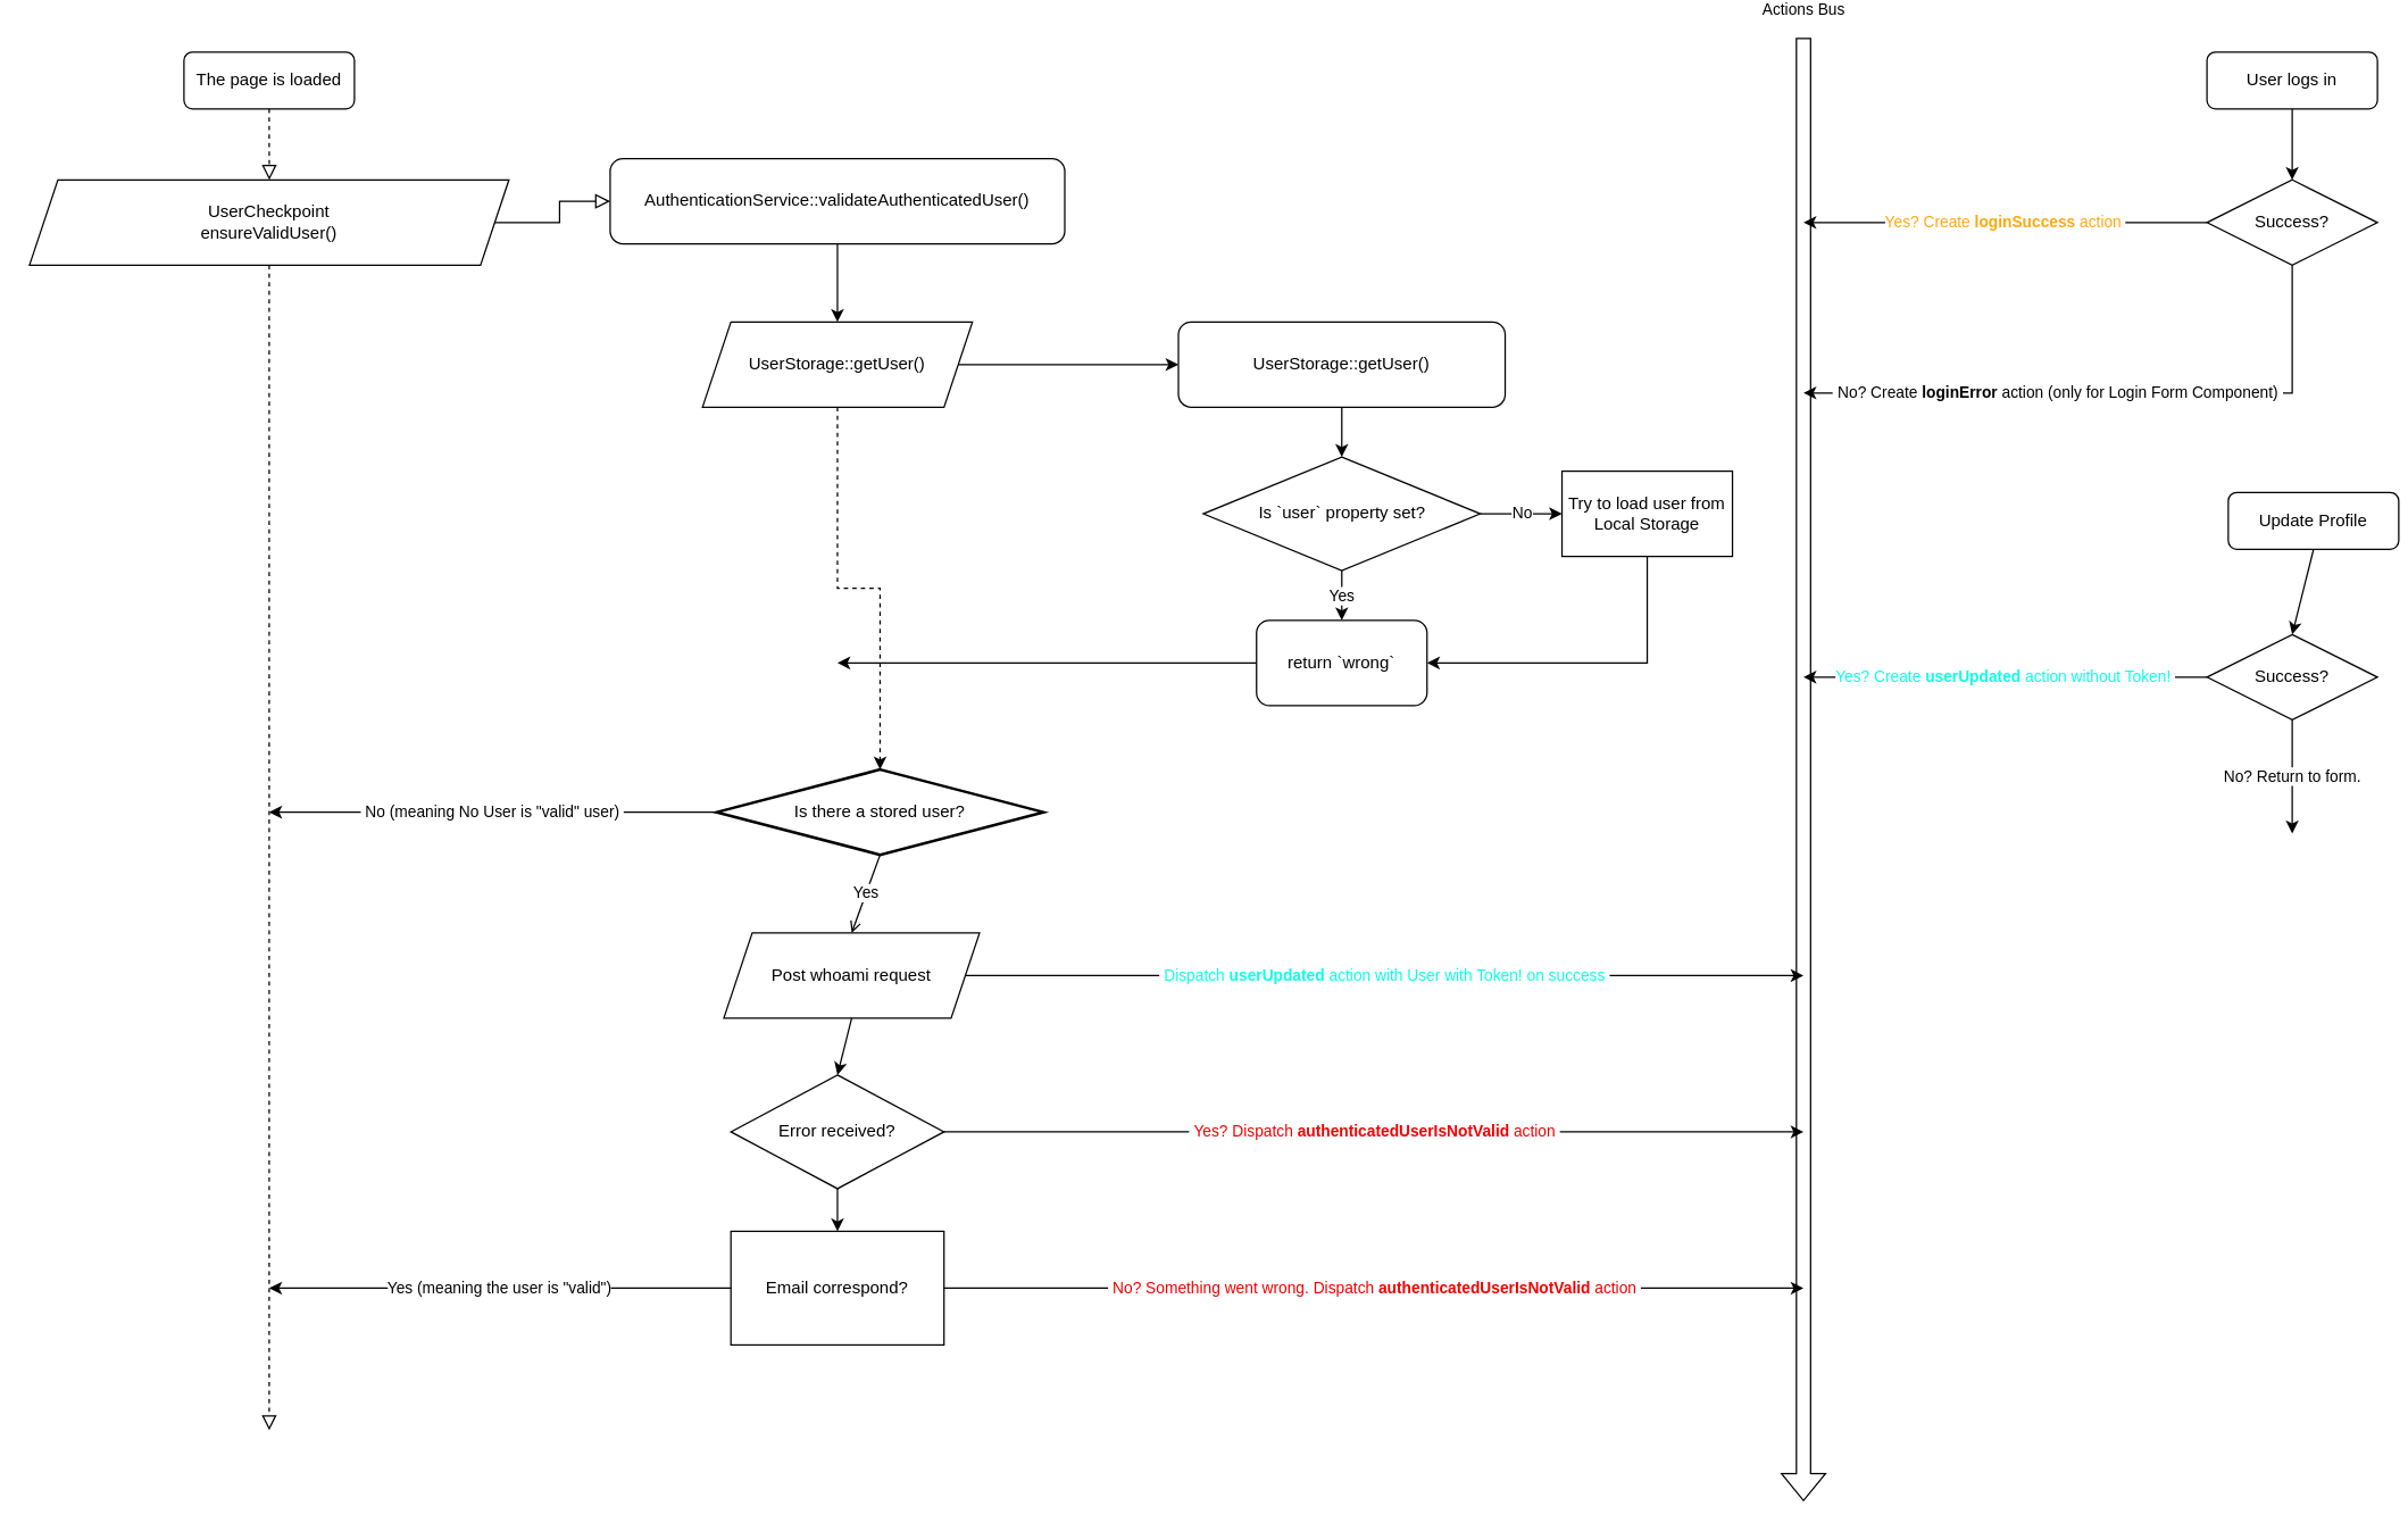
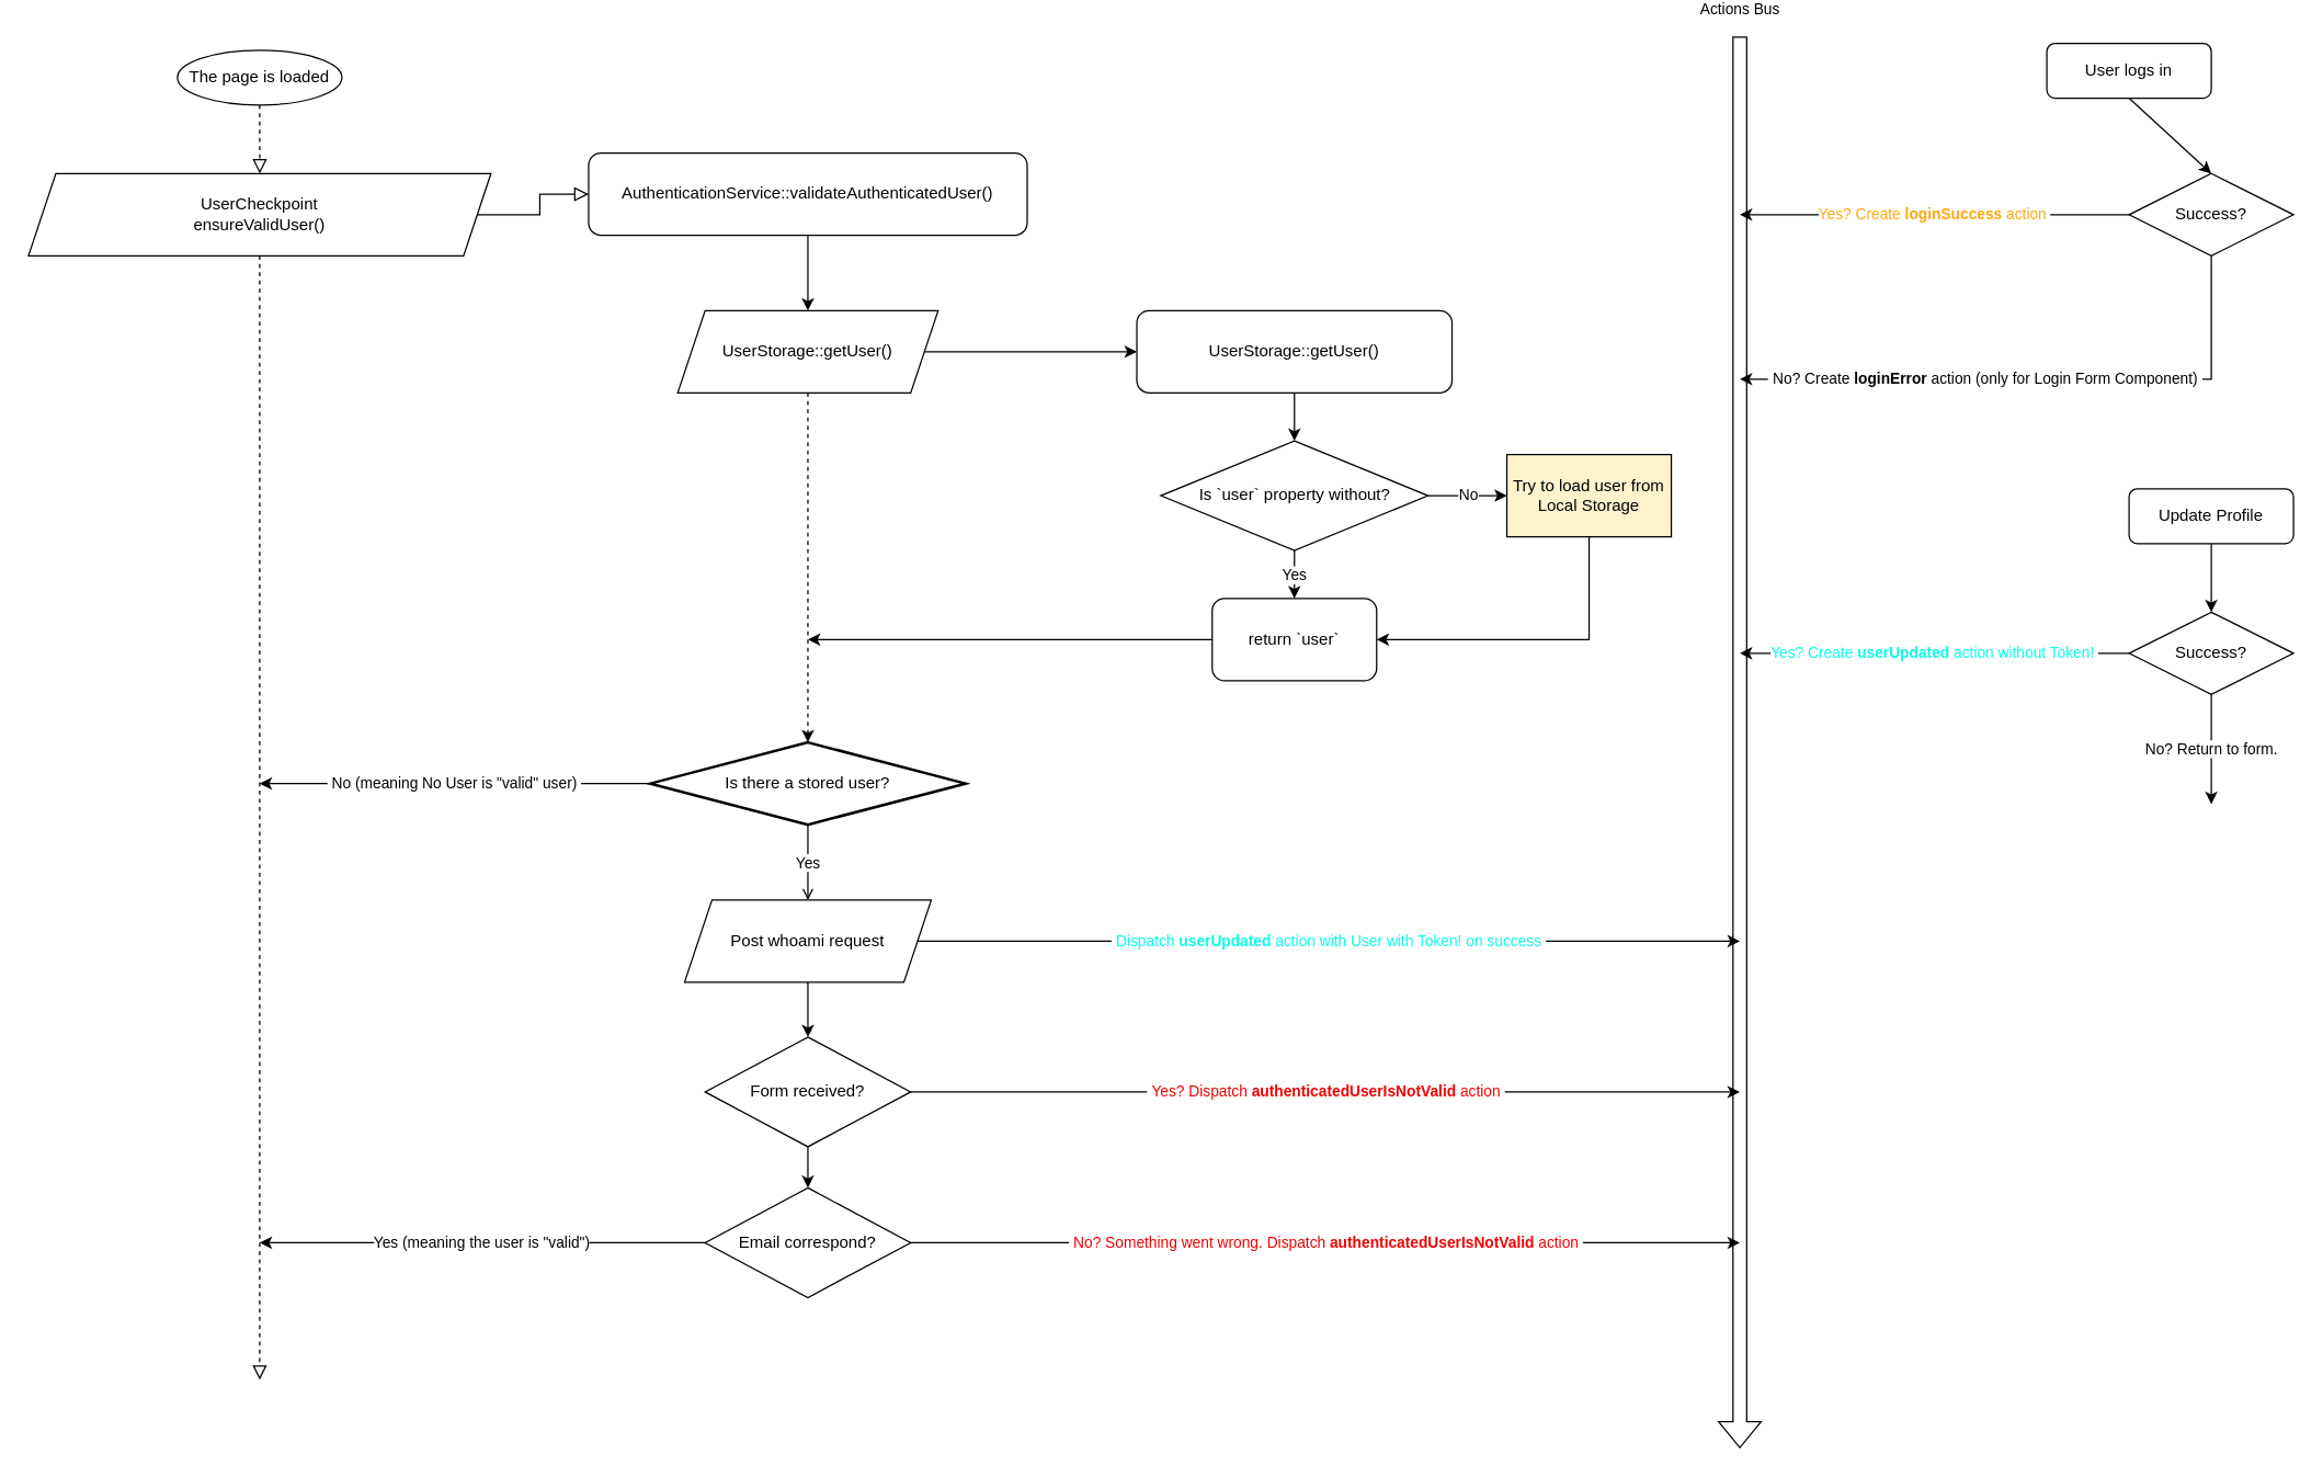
- <mxCell id="3" value="The page is loaded" style="rounded=1;whiteSpace=wrap;html=1;fontSize=12;glass=0;strokeWidth=1;shadow=0;" parent="1" vertex="1"><mxGeometry x="129" y="30" width="120" height="40" as="geometry" /></mxCell>
+ <mxCell id="3" value="The page is loaded" style="ellipse;whiteSpace=wrap;html=1;fontSize=12;glass=0;strokeWidth=1;shadow=0;" parent="1" vertex="1"><mxGeometry x="129" y="30" width="120" height="40" as="geometry" /></mxCell>
- <mxCell id="33" value="User logs in" style="rounded=1;whiteSpace=wrap;html=1;" vertex="1" parent="1"><mxGeometry x="1553" y="30" width="120" height="40" as="geometry" /></mxCell>
+ <mxCell id="33" value="User logs in" style="rounded=1;whiteSpace=wrap;html=1;" vertex="1" parent="1"><mxGeometry x="1493" y="25" width="120" height="40" as="geometry" /></mxCell>
- <mxCell id="14" value="Is `user` property set?" style="rhombus;whiteSpace=wrap;html=1;" vertex="1" parent="1"><mxGeometry x="846.5" y="315" width="195" height="80" as="geometry" /></mxCell>
+ <mxCell id="14" value="Is `user` property without?" style="rhombus;whiteSpace=wrap;html=1;" vertex="1" parent="1"><mxGeometry x="846.5" y="315" width="195" height="80" as="geometry" /></mxCell>
- <mxCell id="17" value="Try to load user from Local Storage" style="rounded=0;whiteSpace=wrap;html=1;" vertex="1" parent="1"><mxGeometry x="1099" y="325" width="120" height="60" as="geometry" /></mxCell>
+ <mxCell id="17" value="Try to load user from Local Storage" style="rounded=0;whiteSpace=wrap;html=1;fillColor=#fff2cc;" vertex="1" parent="1"><mxGeometry x="1099" y="325" width="120" height="60" as="geometry" /></mxCell>
- <mxCell id="39" value="Update Profile" style="rounded=1;whiteSpace=wrap;html=1;" vertex="1" parent="1"><mxGeometry x="1568" y="340" width="120" height="40" as="geometry" /></mxCell>
+ <mxCell id="39" value="Update Profile" style="rounded=1;whiteSpace=wrap;html=1;" vertex="1" parent="1"><mxGeometry x="1553" y="350" width="120" height="40" as="geometry" /></mxCell>
- <mxCell id="16" value="return `wrong`" style="rounded=1;whiteSpace=wrap;html=1;" vertex="1" parent="1"><mxGeometry x="884" y="430" width="120" height="60" as="geometry" /></mxCell>
+ <mxCell id="16" value="return `user`" style="rounded=1;whiteSpace=wrap;html=1;" vertex="1" parent="1"><mxGeometry x="884" y="430" width="120" height="60" as="geometry" /></mxCell>
- <mxCell id="7" value="Is there a stored user?" style="strokeWidth=2;html=1;shape=mxgraph.flowchart.decision;whiteSpace=wrap;" vertex="1" parent="1"><mxGeometry x="504" y="535" width="230" height="60" as="geometry" /></mxCell>
+ <mxCell id="7" value="Is there a stored user?" style="strokeWidth=2;html=1;shape=mxgraph.flowchart.decision;whiteSpace=wrap;" vertex="1" parent="1"><mxGeometry x="474" y="535" width="230" height="60" as="geometry" /></mxCell>
- <mxCell id="23" value="Post whoami request" style="shape=parallelogram;perimeter=parallelogramPerimeter;whiteSpace=wrap;html=1;fixedSize=1;" vertex="1" parent="1"><mxGeometry x="509" y="650" width="180" height="60" as="geometry" /></mxCell>
+ <mxCell id="23" value="Post whoami request" style="shape=parallelogram;perimeter=parallelogramPerimeter;whiteSpace=wrap;html=1;fixedSize=1;" vertex="1" parent="1"><mxGeometry x="499" y="650" width="180" height="60" as="geometry" /></mxCell>
- <mxCell id="26" value="Error received?" style="rhombus;whiteSpace=wrap;html=1;" vertex="1" parent="1"><mxGeometry x="514" y="750" width="150" height="80" as="geometry" /></mxCell>
+ <mxCell id="26" value="Form received?" style="rhombus;whiteSpace=wrap;html=1;" vertex="1" parent="1"><mxGeometry x="514" y="750" width="150" height="80" as="geometry" /></mxCell>
- <mxCell id="28" value="Email correspond?" style="whiteSpace=wrap;html=1;rounded=0;" vertex="1" parent="1"><mxGeometry x="514" y="860" width="150" height="80" as="geometry" /></mxCell>
+ <mxCell id="28" value="Email correspond?" style="rhombus;whiteSpace=wrap;html=1;" vertex="1" parent="1"><mxGeometry x="514" y="860" width="150" height="80" as="geometry" /></mxCell>
